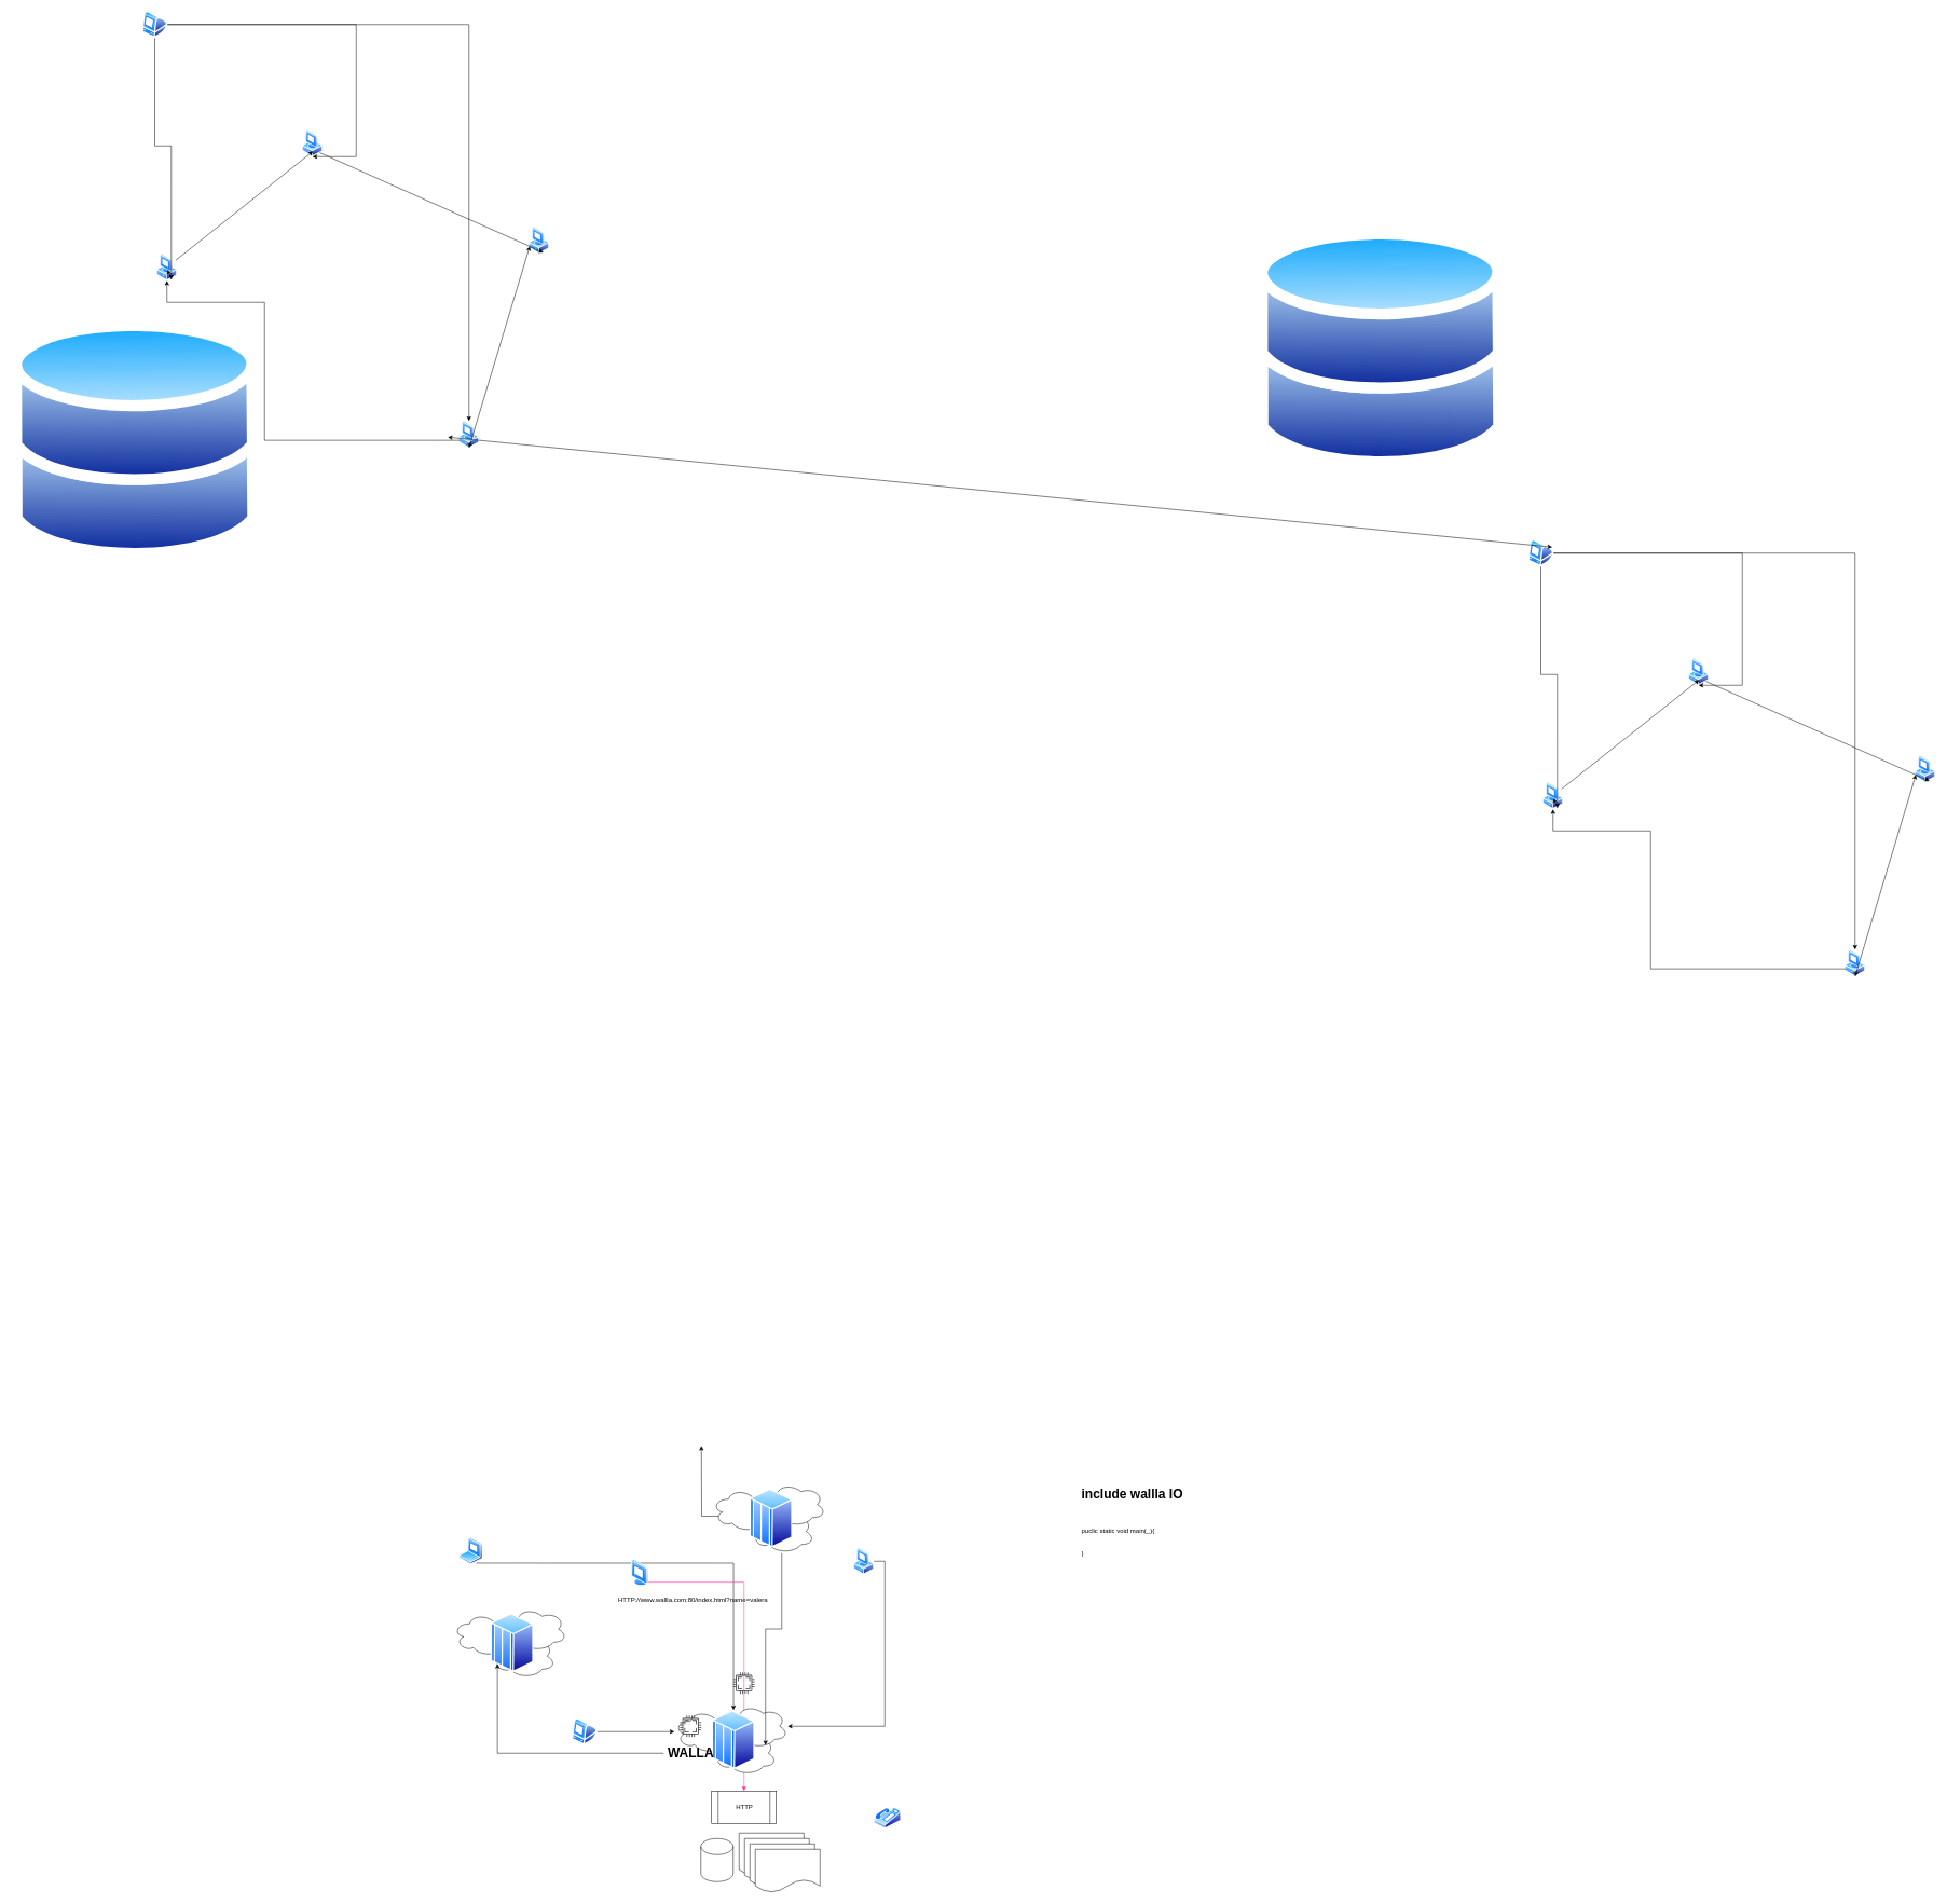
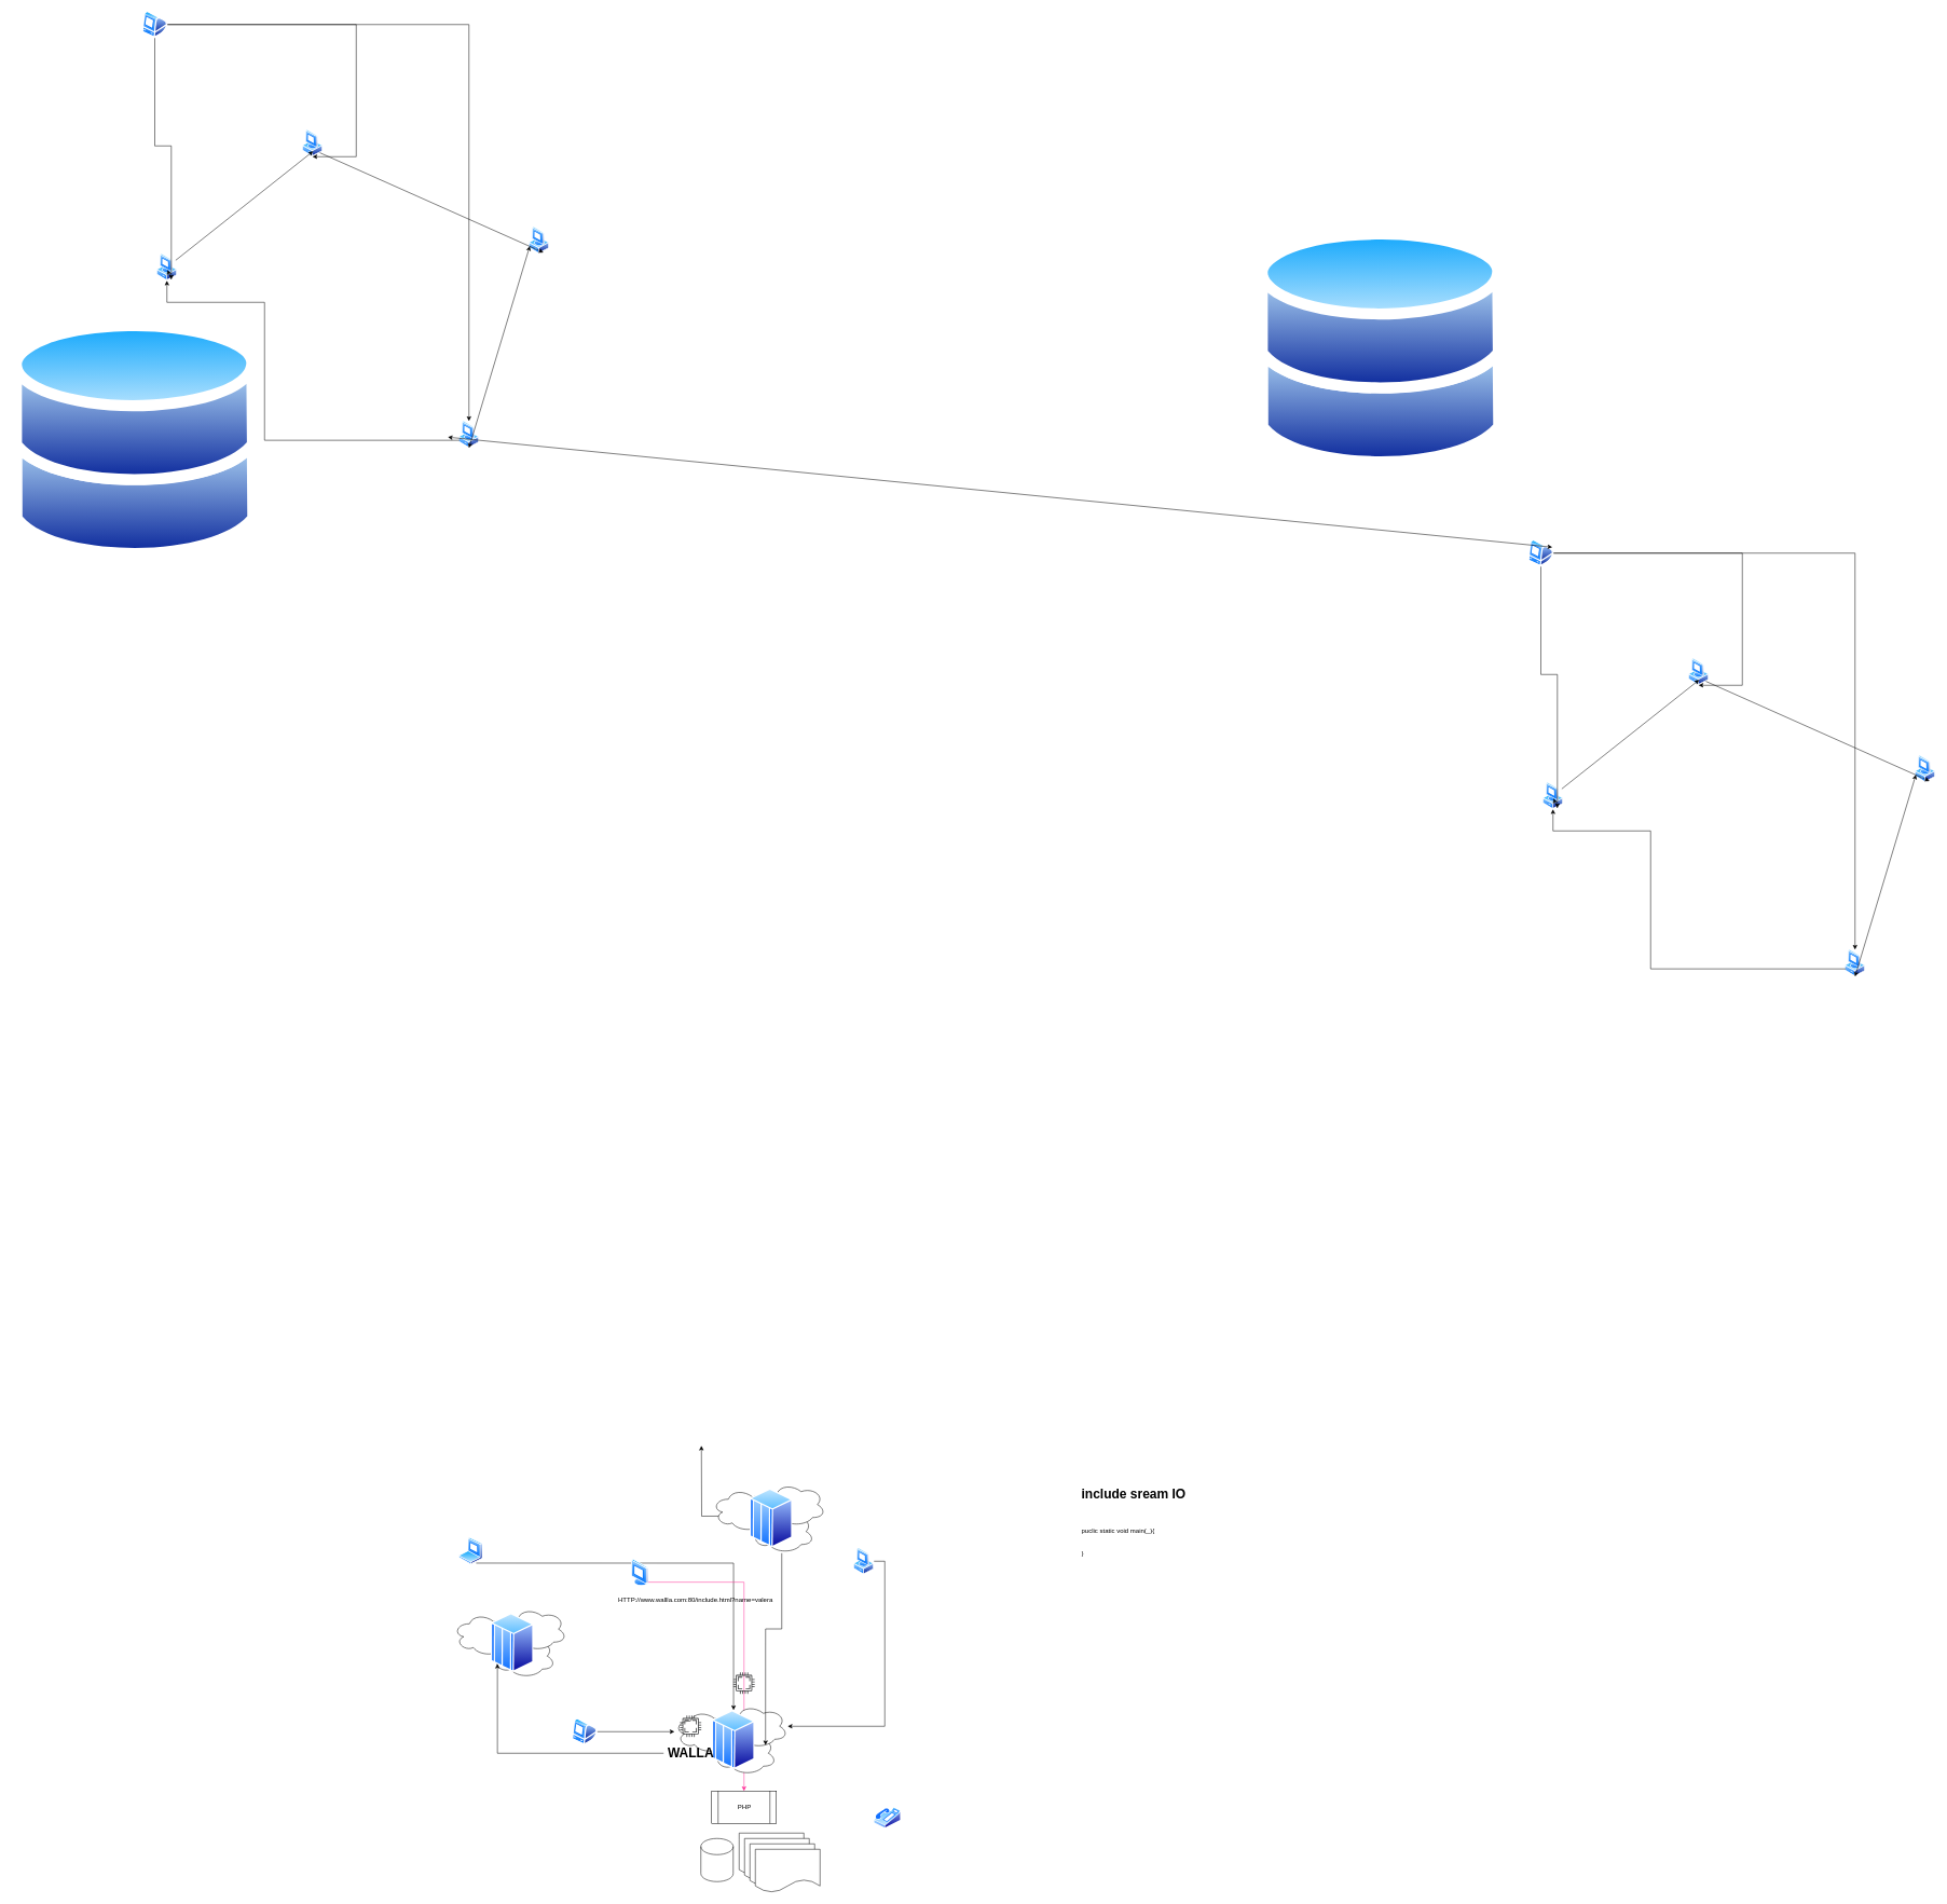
- <mxCell id="33" value="&lt;h1&gt;include wallla IO&lt;/h1&gt;&lt;div&gt;&lt;br&gt;&lt;/div&gt;&lt;div&gt;&lt;br&gt;&lt;/div&gt;&lt;div&gt;puclic static void main(_){&lt;/div&gt;&lt;div&gt;&lt;br&gt;&lt;/div&gt;&lt;div&gt;&lt;br&gt;&lt;/div&gt;&lt;div&gt;}&lt;/div&gt;&lt;div&gt;&lt;br&gt;&lt;/div&gt;" style="text;html=1;strokeColor=none;fillColor=none;spacing=5;spacingTop=-20;whiteSpace=wrap;overflow=hidden;rounded=0;" vertex="1" parent="1"><mxGeometry x="2000" y="2750" width="320" height="170" as="geometry" /></mxCell>
+ <mxCell id="33" value="&lt;h1&gt;include sream IO&lt;/h1&gt;&lt;div&gt;&lt;br&gt;&lt;/div&gt;&lt;div&gt;&lt;br&gt;&lt;/div&gt;&lt;div&gt;puclic static void main(_){&lt;/div&gt;&lt;div&gt;&lt;br&gt;&lt;/div&gt;&lt;div&gt;&lt;br&gt;&lt;/div&gt;&lt;div&gt;}&lt;/div&gt;&lt;div&gt;&lt;br&gt;&lt;/div&gt;" style="text;html=1;strokeColor=none;fillColor=none;spacing=5;spacingTop=-20;whiteSpace=wrap;overflow=hidden;rounded=0;" vertex="1" parent="1"><mxGeometry x="2000" y="2750" width="320" height="170" as="geometry" /></mxCell>
- <mxCell id="34" value="HTTP://www.wallla.com:80/index.html?name=valera" style="text;strokeColor=none;fillColor=none;align=left;verticalAlign=middle;spacingLeft=4;spacingRight=4;overflow=hidden;points=[[0,0.5],[1,0.5]];portConstraint=eastwest;rotatable=0;" vertex="1" parent="1"><mxGeometry x="1140" y="2950" width="460" height="30" as="geometry" /></mxCell>
+ <mxCell id="34" value="HTTP://www.wallla.com:80/include.html?name=valera" style="text;strokeColor=none;fillColor=none;align=left;verticalAlign=middle;spacingLeft=4;spacingRight=4;overflow=hidden;points=[[0,0.5],[1,0.5]];portConstraint=eastwest;rotatable=0;" vertex="1" parent="1"><mxGeometry x="1140" y="2950" width="460" height="30" as="geometry" /></mxCell>
- <mxCell id="66" value="HTTP" style="text;html=1;strokeColor=none;fillColor=none;align=center;verticalAlign=middle;whiteSpace=wrap;rounded=0;" vertex="1" parent="1"><mxGeometry x="1350" y="3335" width="60" height="30" as="geometry" /></mxCell>
+ <mxCell id="66" value="PHP" style="text;html=1;strokeColor=none;fillColor=none;align=center;verticalAlign=middle;whiteSpace=wrap;rounded=0;" vertex="1" parent="1"><mxGeometry x="1350" y="3335" width="60" height="30" as="geometry" /></mxCell>
